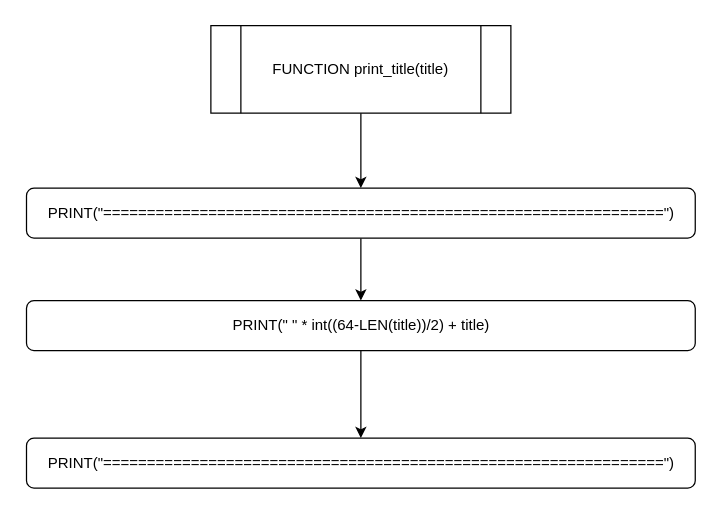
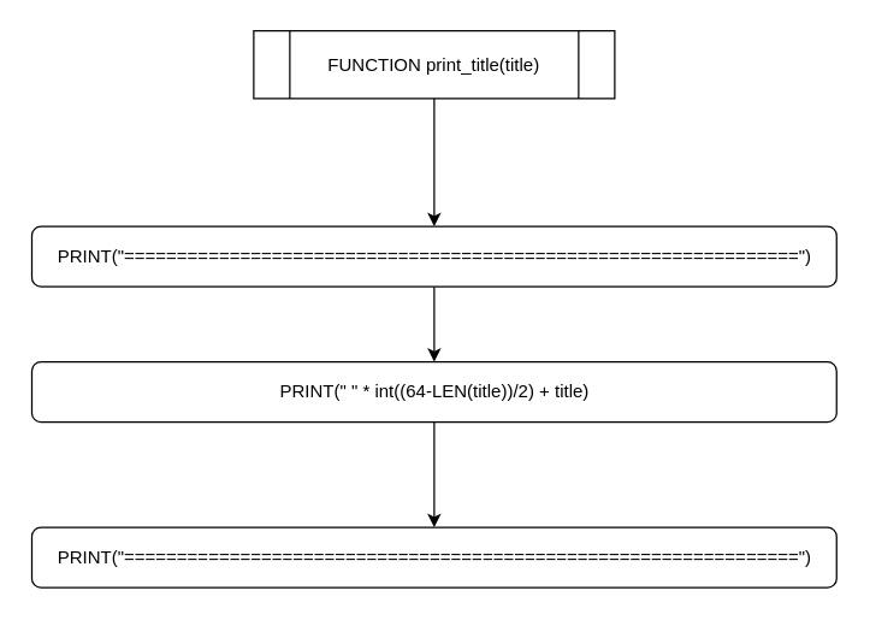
- <mxCell id="3" value="FUNCTION print_title(title)" style="shape=process;whiteSpace=wrap;html=1;backgroundOutline=1;" vertex="1" parent="1"><mxGeometry x="168" y="20" width="240" height="70" as="geometry" /></mxCell>
+ <mxCell id="3" value="FUNCTION print_title(title)" style="shape=process;whiteSpace=wrap;html=1;backgroundOutline=1;" vertex="1" parent="1"><mxGeometry x="168" y="20" width="240" height="45" as="geometry" /></mxCell>
